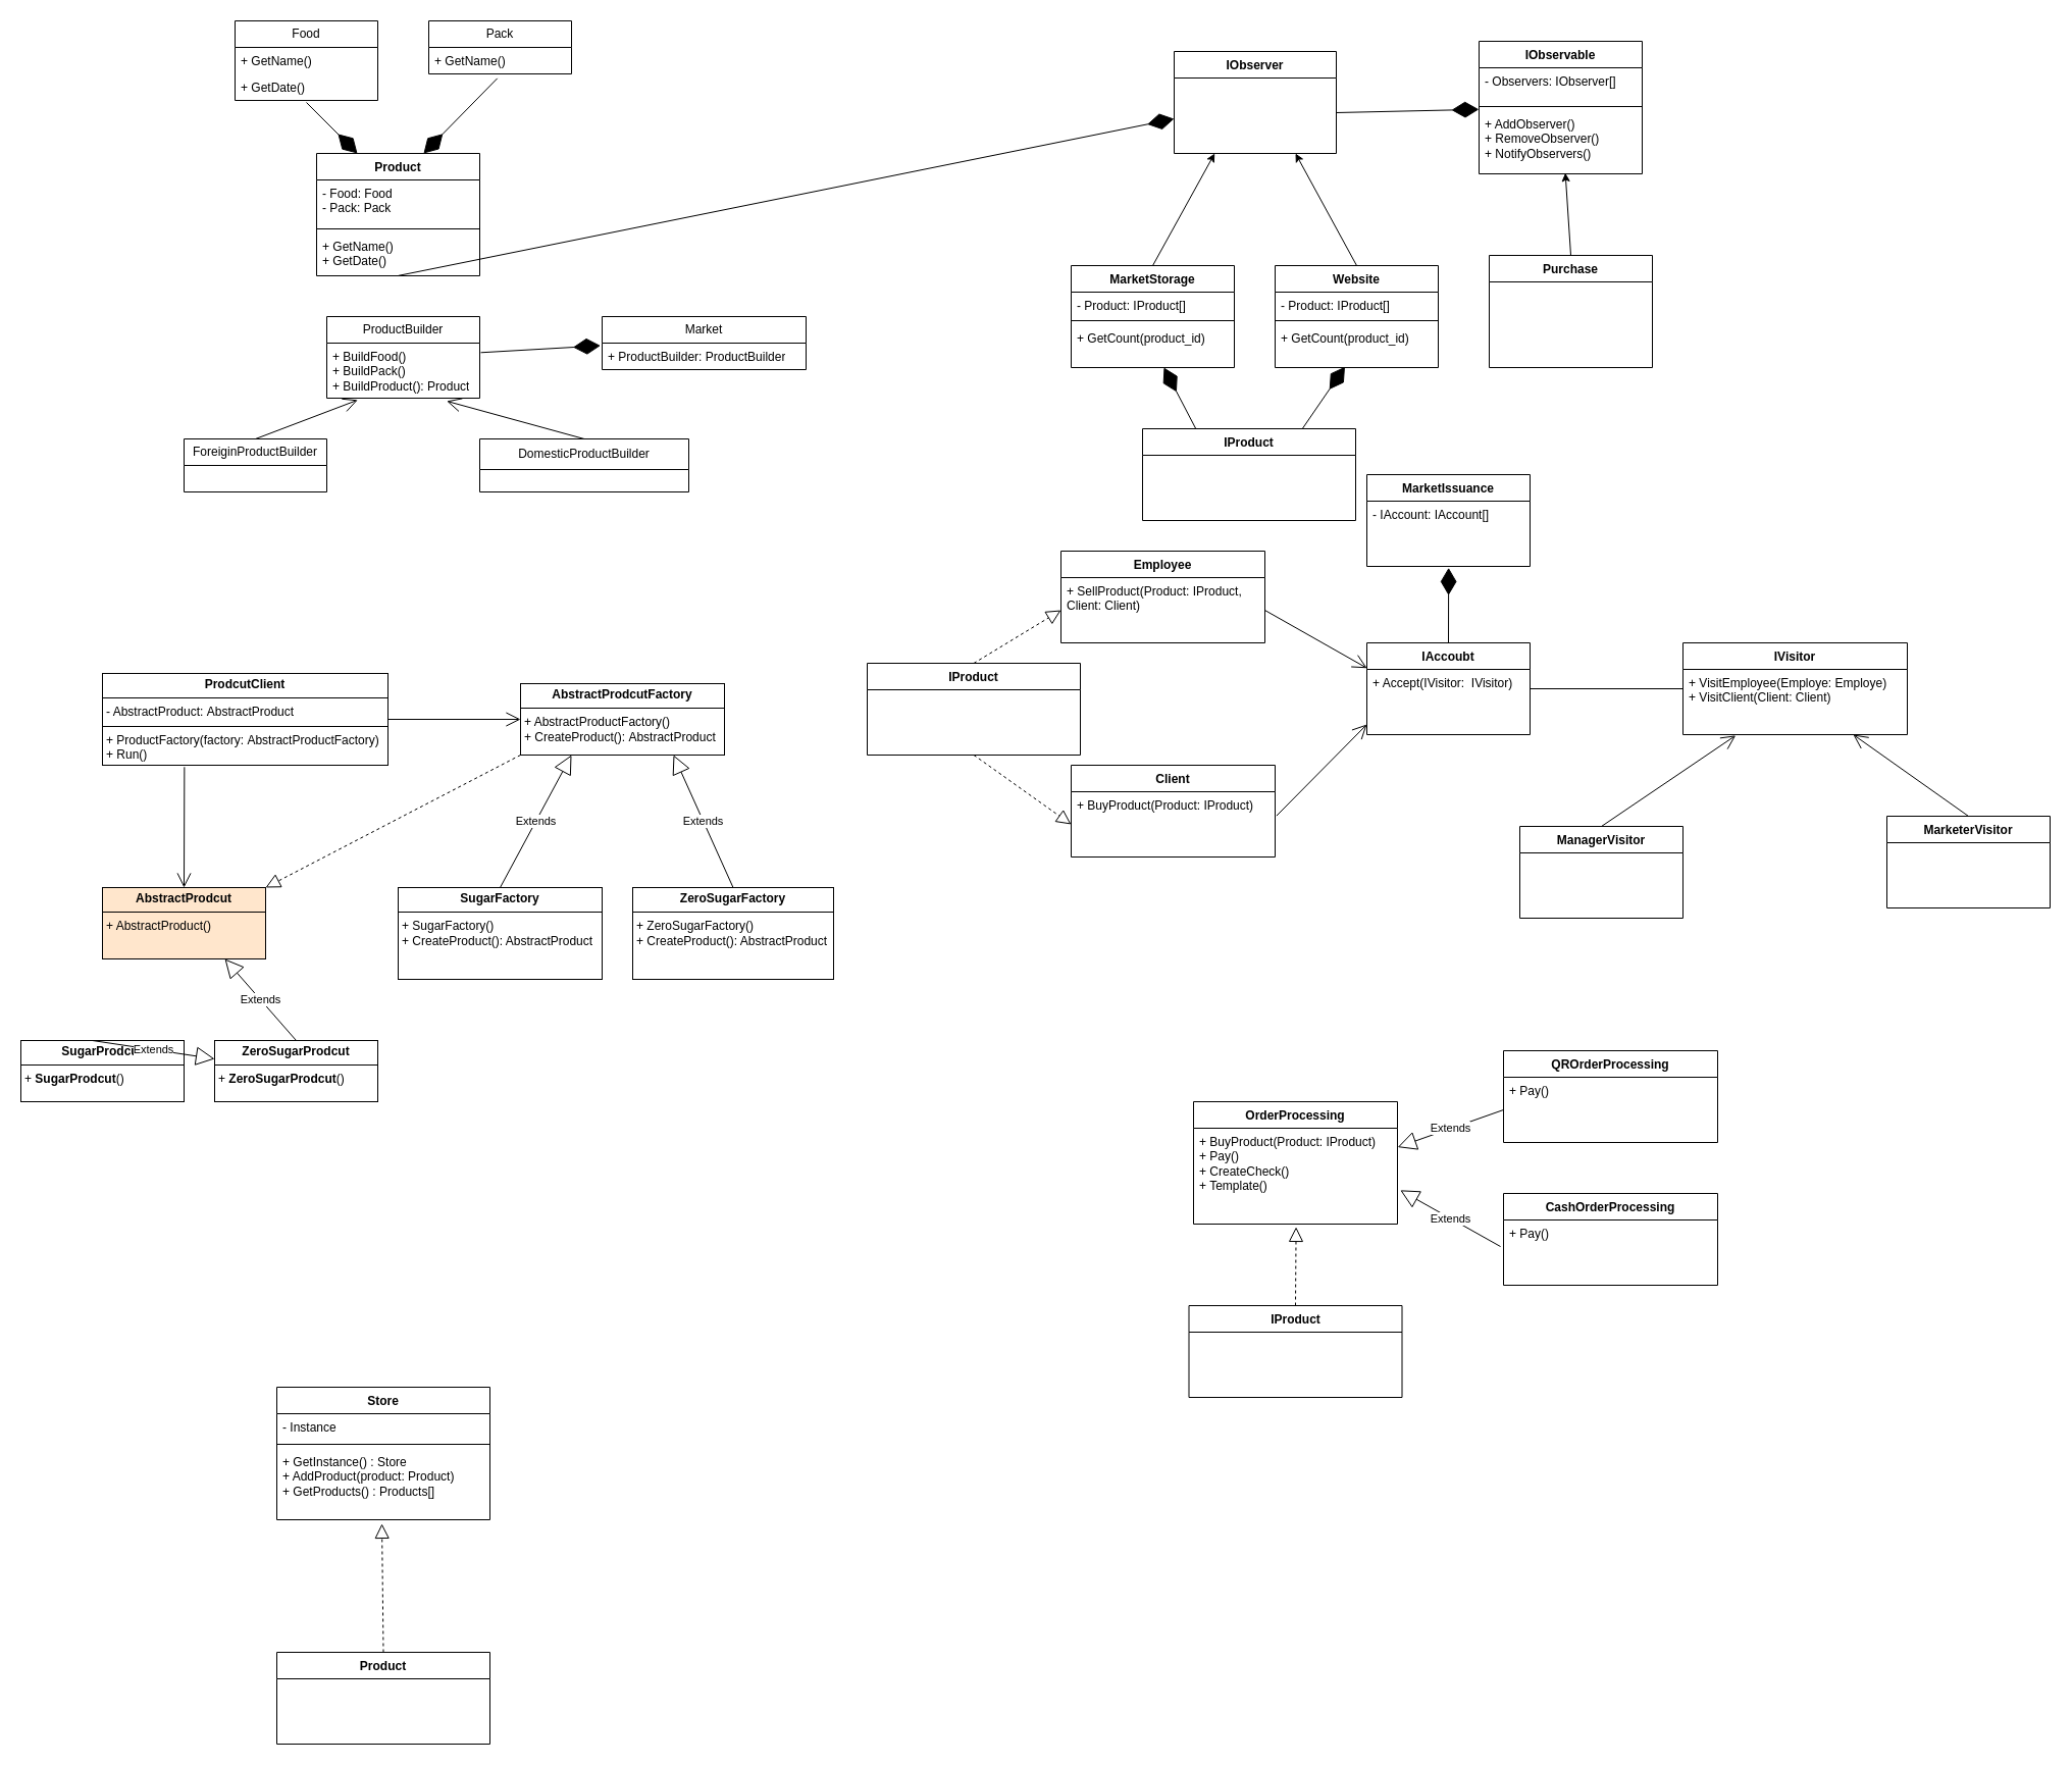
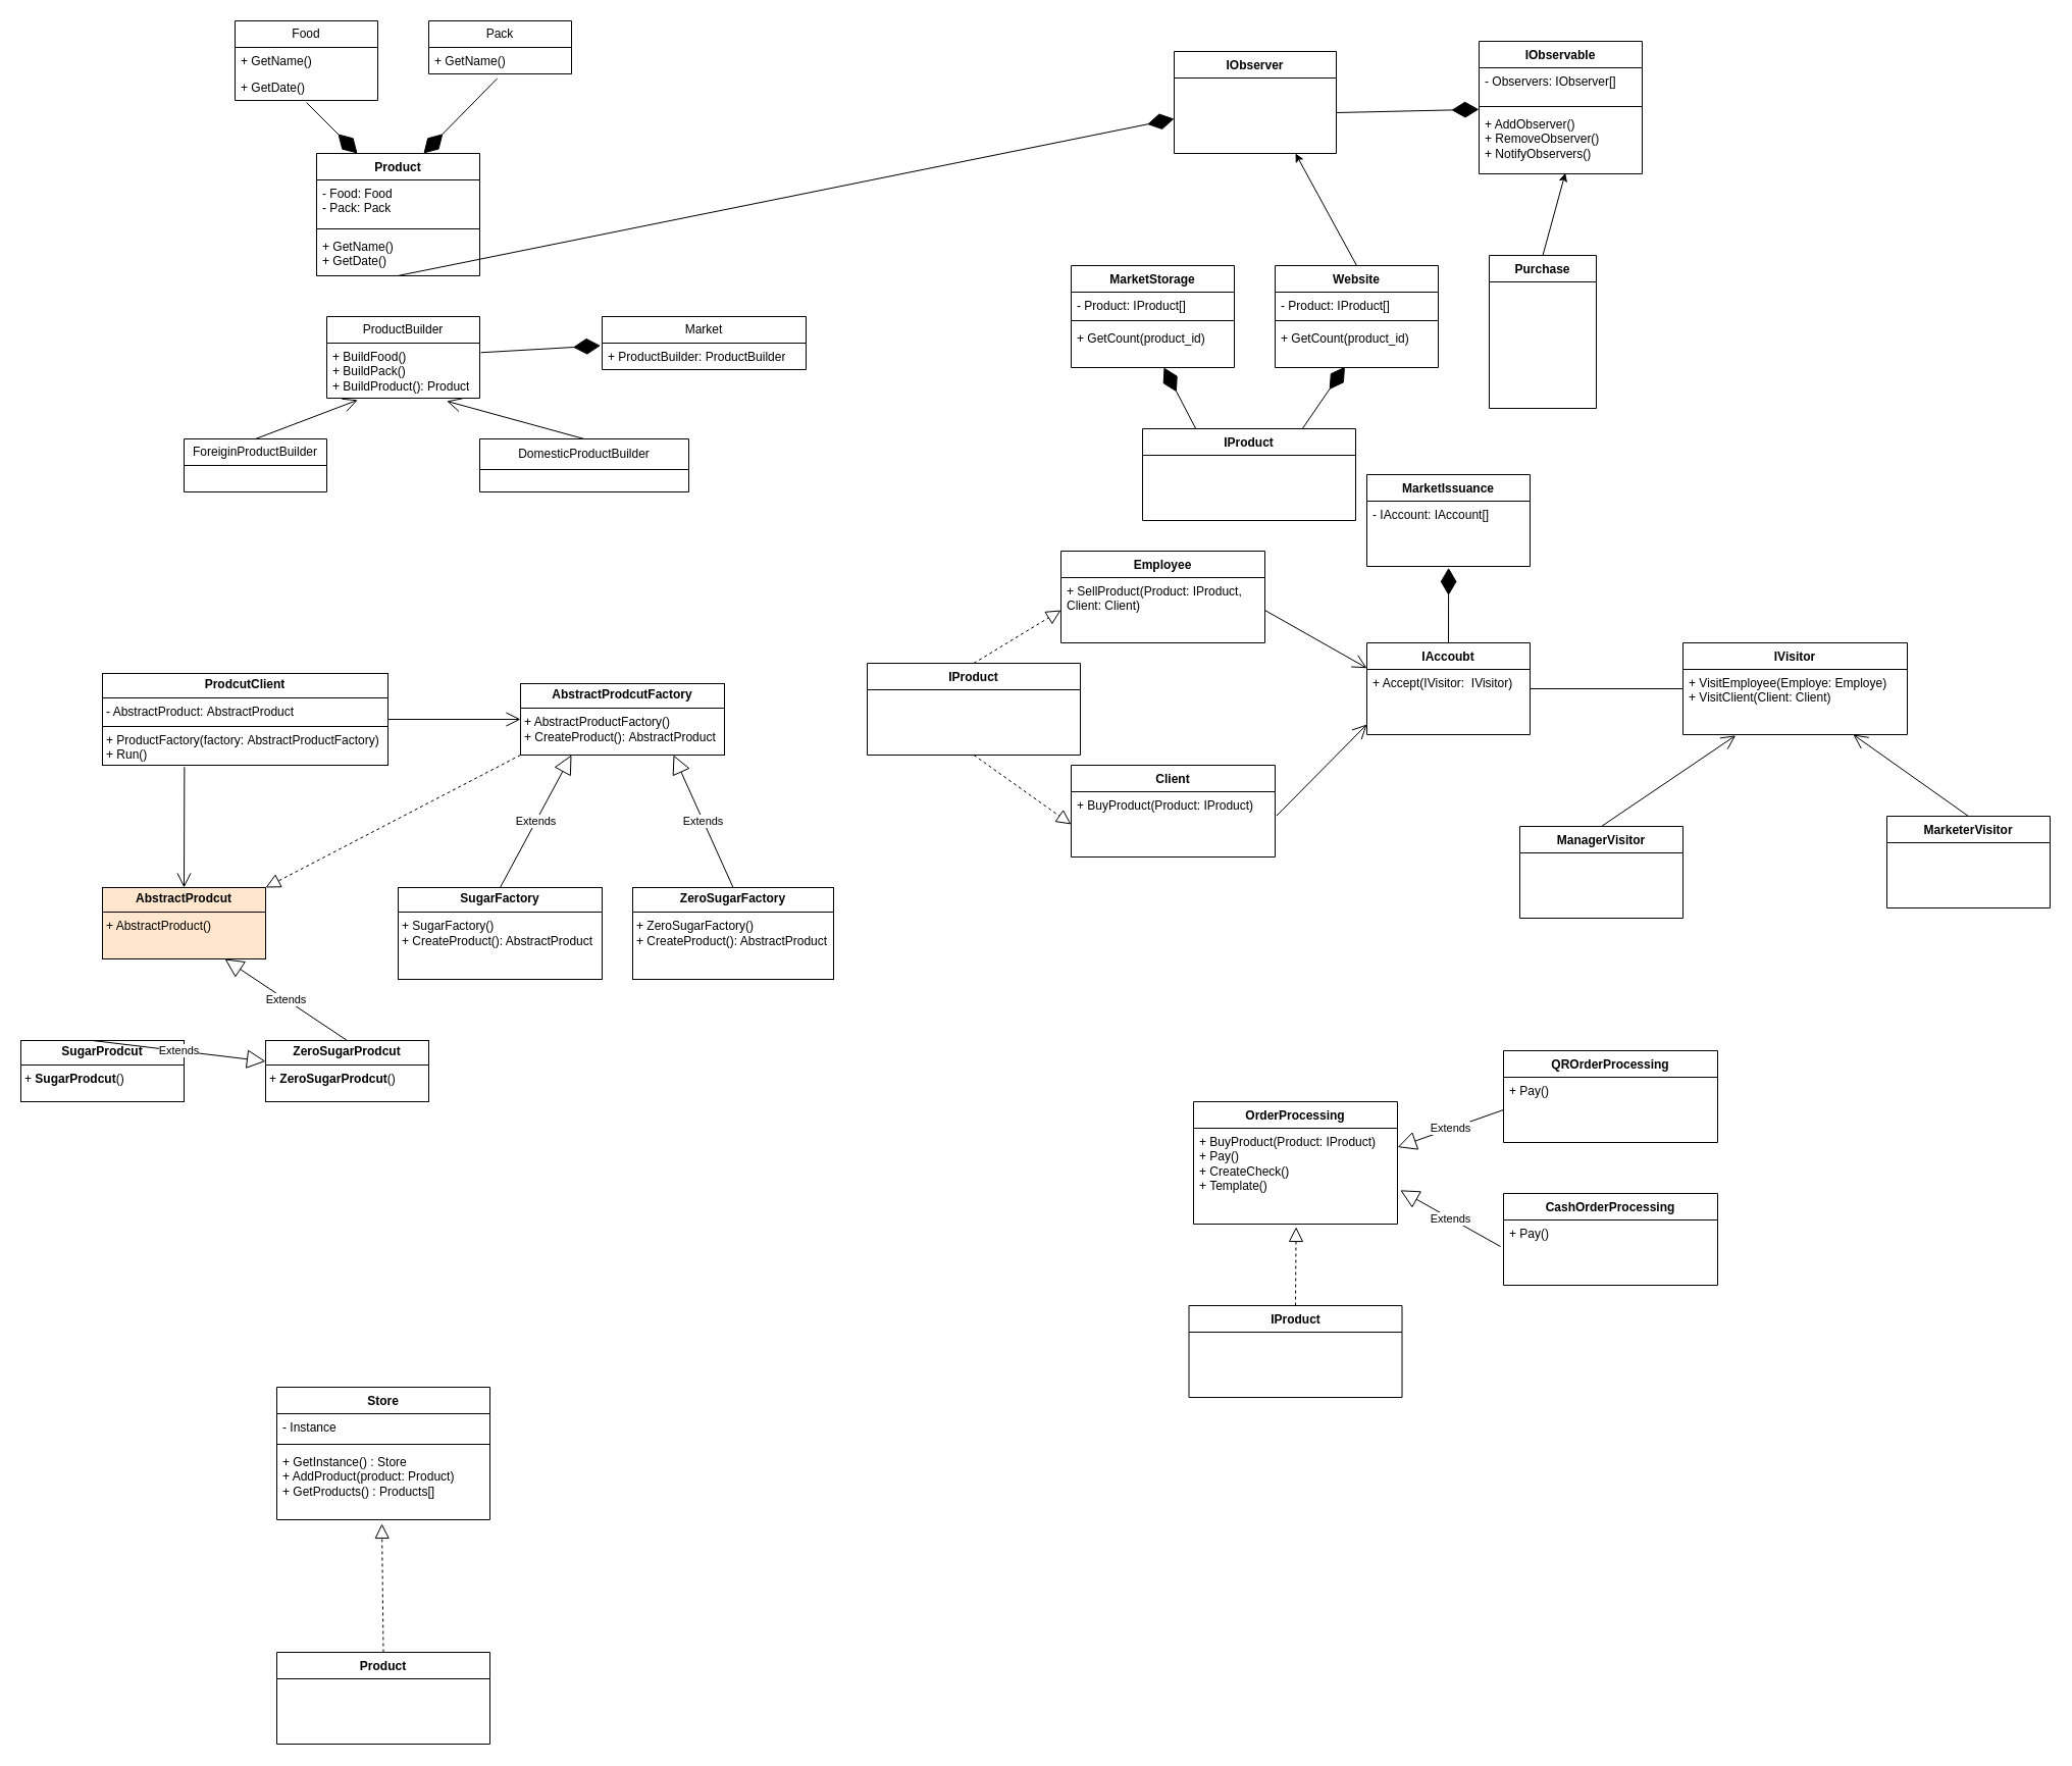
- <mxCell id="56" value="" style="endArrow=classic;html=1;rounded=0;exitX=0.5;exitY=0;exitDx=0;exitDy=0;entryX=0.25;entryY=1;entryDx=0;entryDy=0;" parent="1" source="43" target="42" edge="1"><mxGeometry width="50" height="50" relative="1" as="geometry"><mxPoint x="1200" y="180" as="sourcePoint" /><mxPoint x="1250" y="130" as="targetPoint" /></mxGeometry></mxCell>
- <mxCell id="51" value="Purchase" style="swimlane;fontStyle=1;align=center;verticalAlign=top;childLayout=stackLayout;horizontal=1;startSize=26;horizontalStack=0;resizeParent=1;resizeParentMax=0;resizeLast=0;collapsible=1;marginBottom=0;whiteSpace=wrap;html=1;" parent="1" vertex="1"><mxGeometry x="1460" y="250" width="160" height="110" as="geometry" /></mxCell>
+ <mxCell id="51" value="Purchase" style="swimlane;fontStyle=1;align=center;verticalAlign=top;childLayout=stackLayout;horizontal=1;startSize=26;horizontalStack=0;resizeParent=1;resizeParentMax=0;resizeLast=0;collapsible=1;marginBottom=0;whiteSpace=wrap;html=1;" parent="1" vertex="1"><mxGeometry x="1460" y="250" width="105" height="150" as="geometry" /></mxCell>
- <mxCell id="29" value="&lt;p style=&quot;margin:0px;margin-top:4px;text-align:center;&quot;&gt;&lt;b style=&quot;background-color: initial;&quot;&gt;ZeroSugar&lt;/b&gt;&lt;b&gt;Prodcut&lt;/b&gt;&lt;/p&gt;&lt;hr size=&quot;1&quot; style=&quot;border-style:solid;&quot;&gt;&lt;p style=&quot;margin:0px;margin-left:4px;&quot;&gt;+&amp;nbsp;&lt;b style=&quot;background-color: initial; text-align: center;&quot;&gt;Zero&lt;/b&gt;&lt;b style=&quot;background-color: initial; text-align: center;&quot;&gt;Sugar&lt;/b&gt;&lt;b style=&quot;background-color: initial; text-align: center;&quot;&gt;Prodcut&lt;/b&gt;&lt;span style=&quot;background-color: initial;&quot;&gt;()&lt;/span&gt;&lt;/p&gt;" style="verticalAlign=top;align=left;overflow=fill;html=1;whiteSpace=wrap;" parent="1" vertex="1"><mxGeometry x="210" y="1020" width="160" height="60" as="geometry" /></mxCell>
+ <mxCell id="29" value="&lt;p style=&quot;margin:0px;margin-top:4px;text-align:center;&quot;&gt;&lt;b style=&quot;background-color: initial;&quot;&gt;ZeroSugar&lt;/b&gt;&lt;b&gt;Prodcut&lt;/b&gt;&lt;/p&gt;&lt;hr size=&quot;1&quot; style=&quot;border-style:solid;&quot;&gt;&lt;p style=&quot;margin:0px;margin-left:4px;&quot;&gt;+&amp;nbsp;&lt;b style=&quot;background-color: initial; text-align: center;&quot;&gt;Zero&lt;/b&gt;&lt;b style=&quot;background-color: initial; text-align: center;&quot;&gt;Sugar&lt;/b&gt;&lt;b style=&quot;background-color: initial; text-align: center;&quot;&gt;Prodcut&lt;/b&gt;&lt;span style=&quot;background-color: initial;&quot;&gt;()&lt;/span&gt;&lt;/p&gt;" style="verticalAlign=top;align=left;overflow=fill;html=1;whiteSpace=wrap;" parent="1" vertex="1"><mxGeometry x="260" y="1020" width="160" height="60" as="geometry" /></mxCell>
